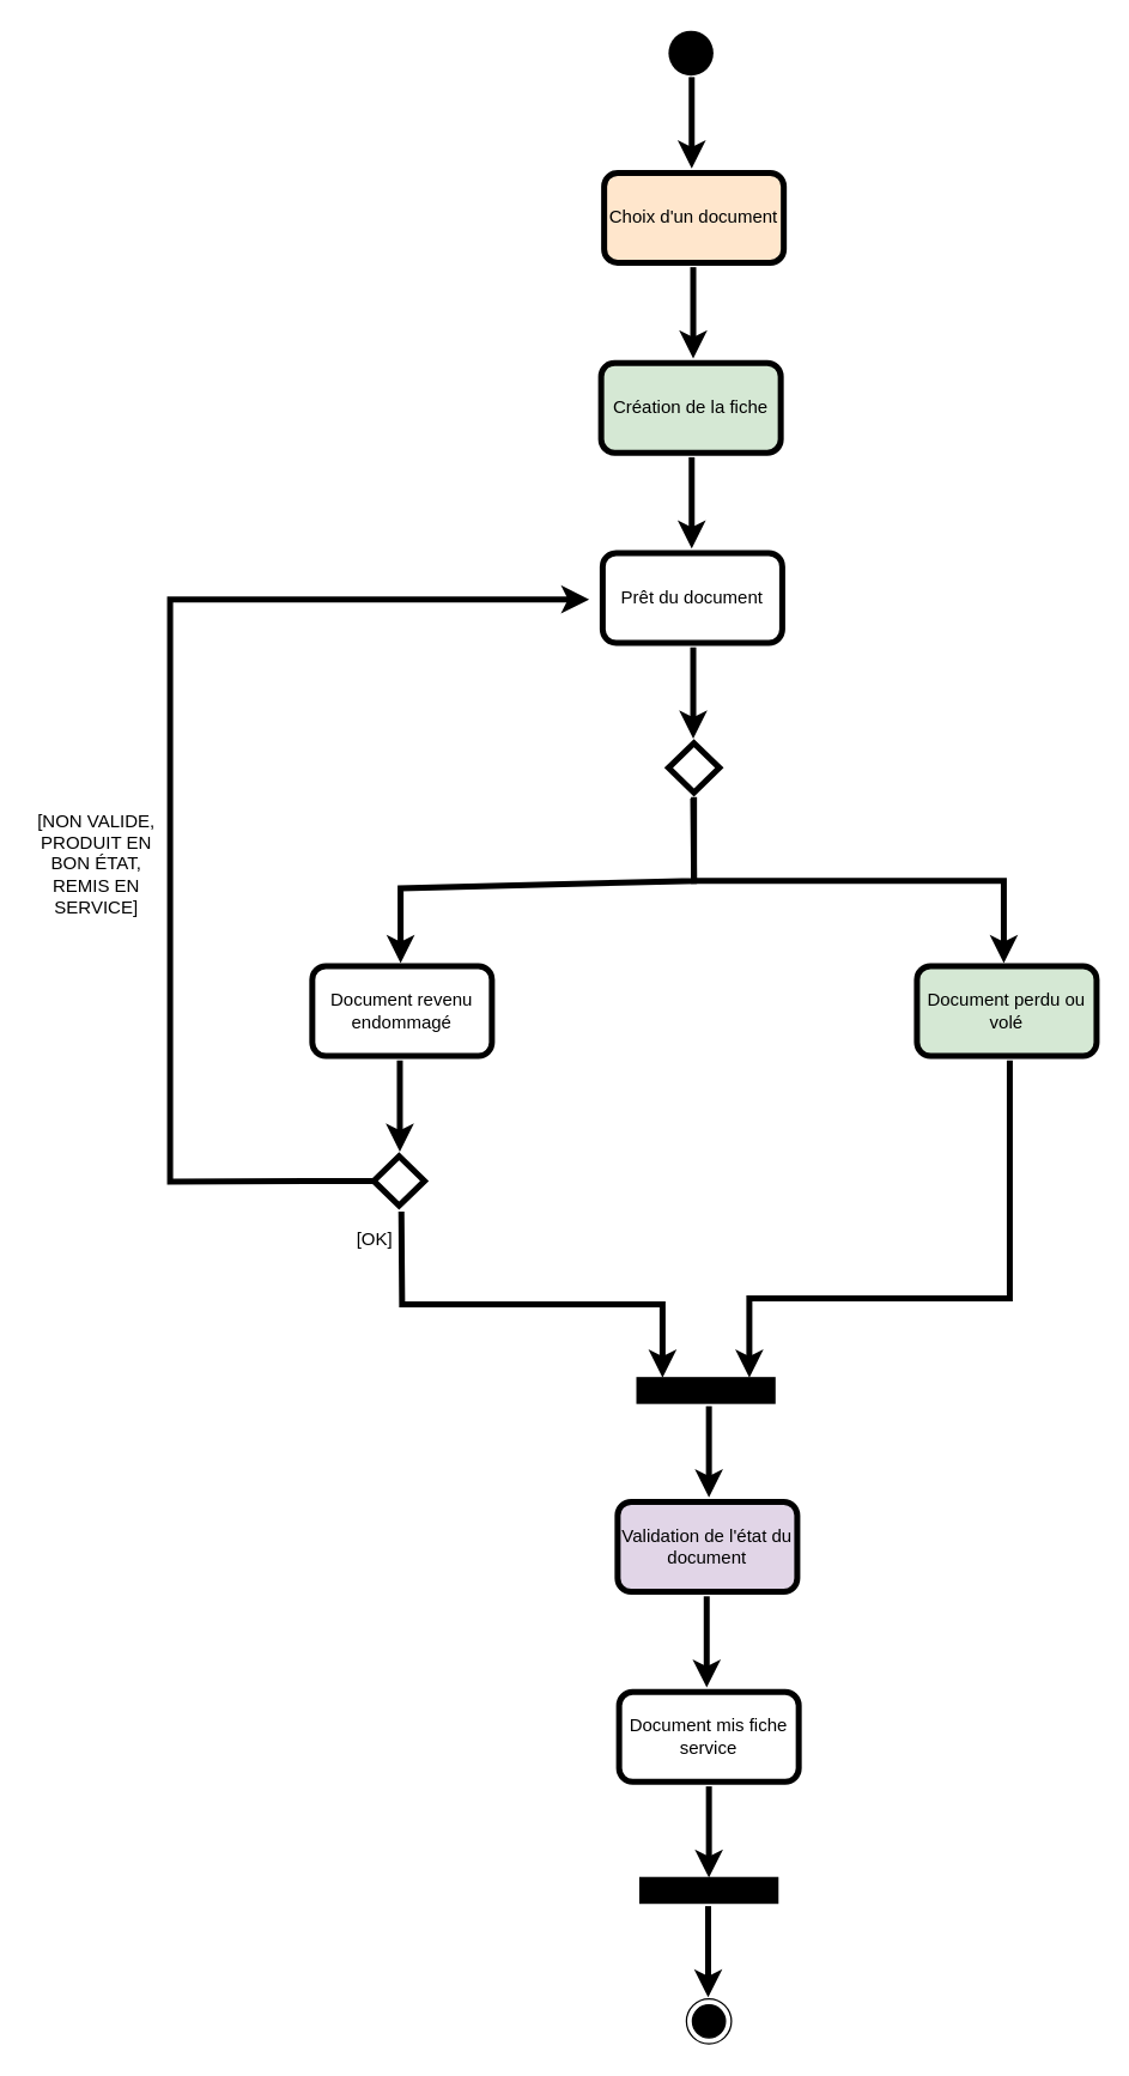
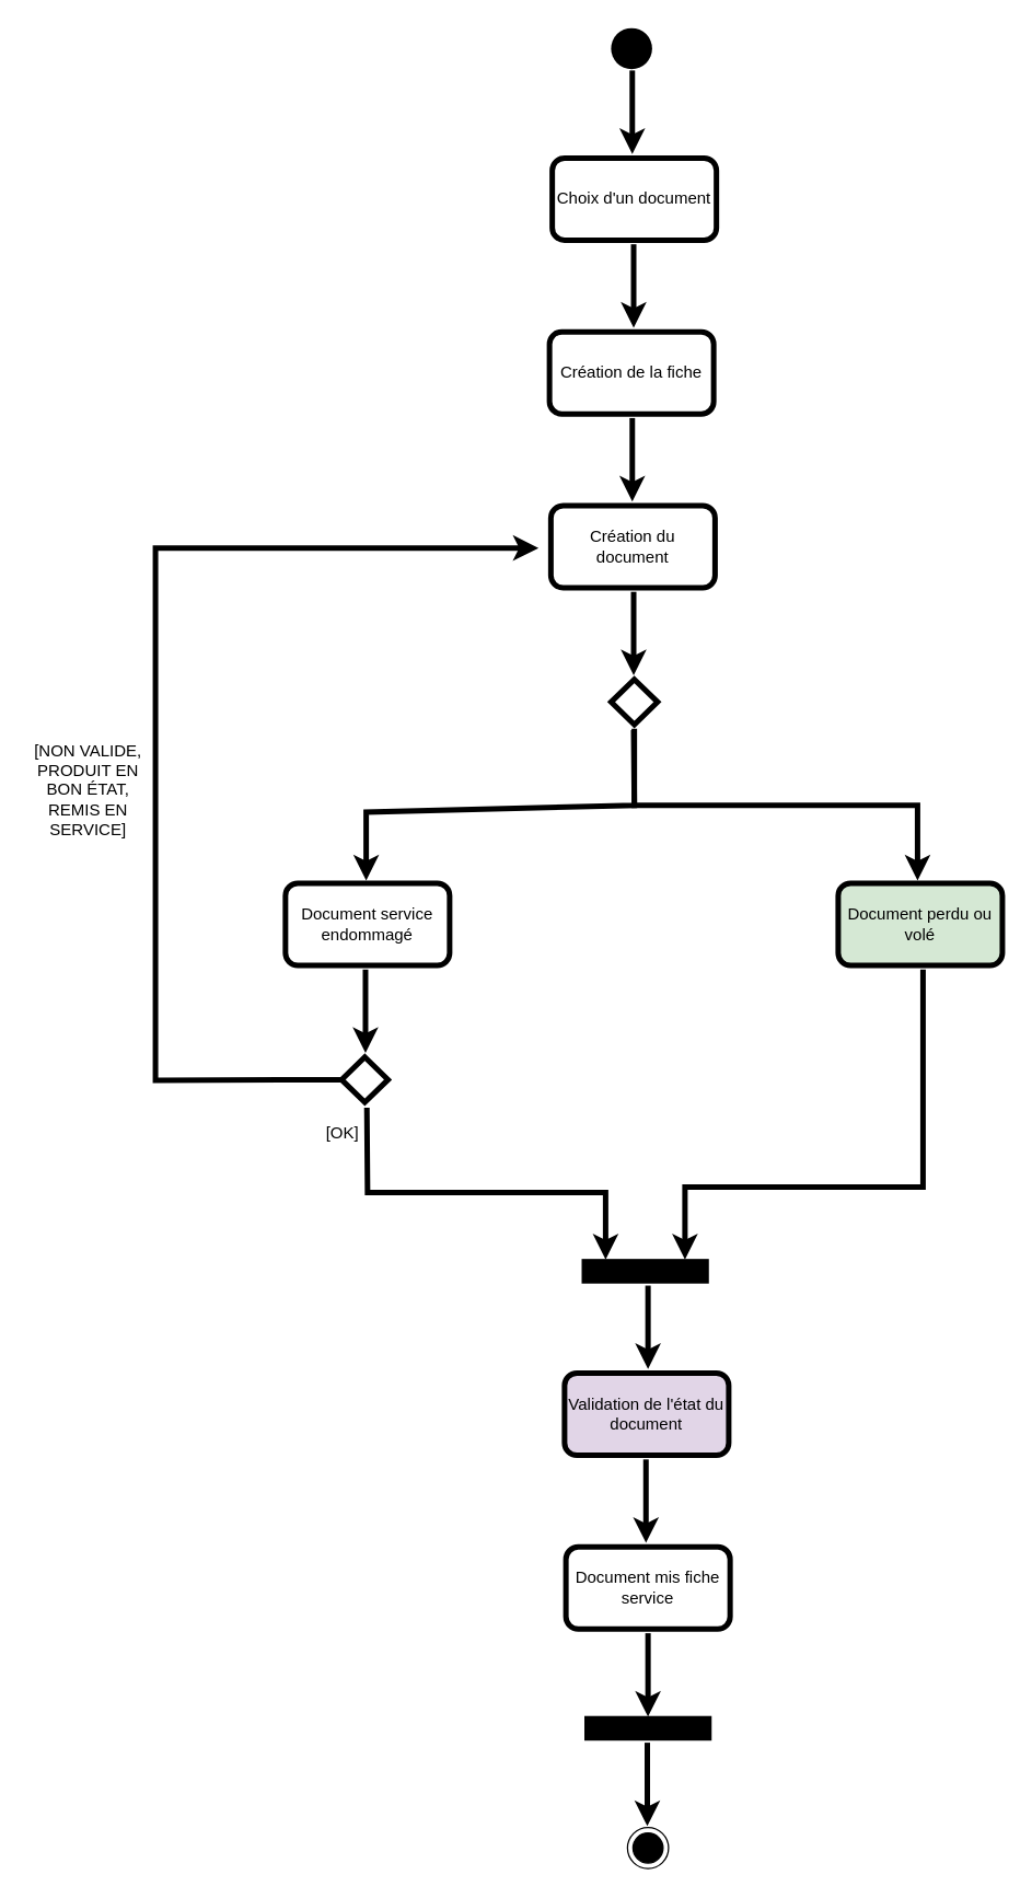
- <mxCell id="15" value="Choix d'un document" style="rounded=1;whiteSpace=wrap;html=1;strokeWidth=4;fillColor=#ffe6cc;" vertex="1" parent="1"><mxGeometry x="403" y="115" width="120" height="60" as="geometry" /></mxCell>
+ <mxCell id="15" value="Choix d'un document" style="rounded=1;whiteSpace=wrap;html=1;strokeWidth=4;" vertex="1" parent="1"><mxGeometry x="403" y="115" width="120" height="60" as="geometry" /></mxCell>
- <mxCell id="20" value="Création de la fiche" style="rounded=1;whiteSpace=wrap;html=1;strokeWidth=4;fillColor=#d5e8d4;" vertex="1" parent="1"><mxGeometry x="401" y="242" width="120" height="60" as="geometry" /></mxCell>
+ <mxCell id="20" value="Création de la fiche" style="rounded=1;whiteSpace=wrap;html=1;strokeWidth=4;" vertex="1" parent="1"><mxGeometry x="401" y="242" width="120" height="60" as="geometry" /></mxCell>
- <mxCell id="19" value="Prêt du document" style="rounded=1;whiteSpace=wrap;html=1;strokeWidth=4;" vertex="1" parent="1"><mxGeometry x="402" y="369" width="120" height="60" as="geometry" /></mxCell>
+ <mxCell id="19" value="Création du document" style="rounded=1;whiteSpace=wrap;html=1;strokeWidth=4;" vertex="1" parent="1"><mxGeometry x="402" y="369" width="120" height="60" as="geometry" /></mxCell>
- <mxCell id="17" value="Document revenu endommagé" style="rounded=1;whiteSpace=wrap;html=1;strokeWidth=4;" vertex="1" parent="1"><mxGeometry x="208" y="645" width="120" height="60" as="geometry" /></mxCell>
+ <mxCell id="17" value="Document service endommagé" style="rounded=1;whiteSpace=wrap;html=1;strokeWidth=4;" vertex="1" parent="1"><mxGeometry x="208" y="645" width="120" height="60" as="geometry" /></mxCell>
